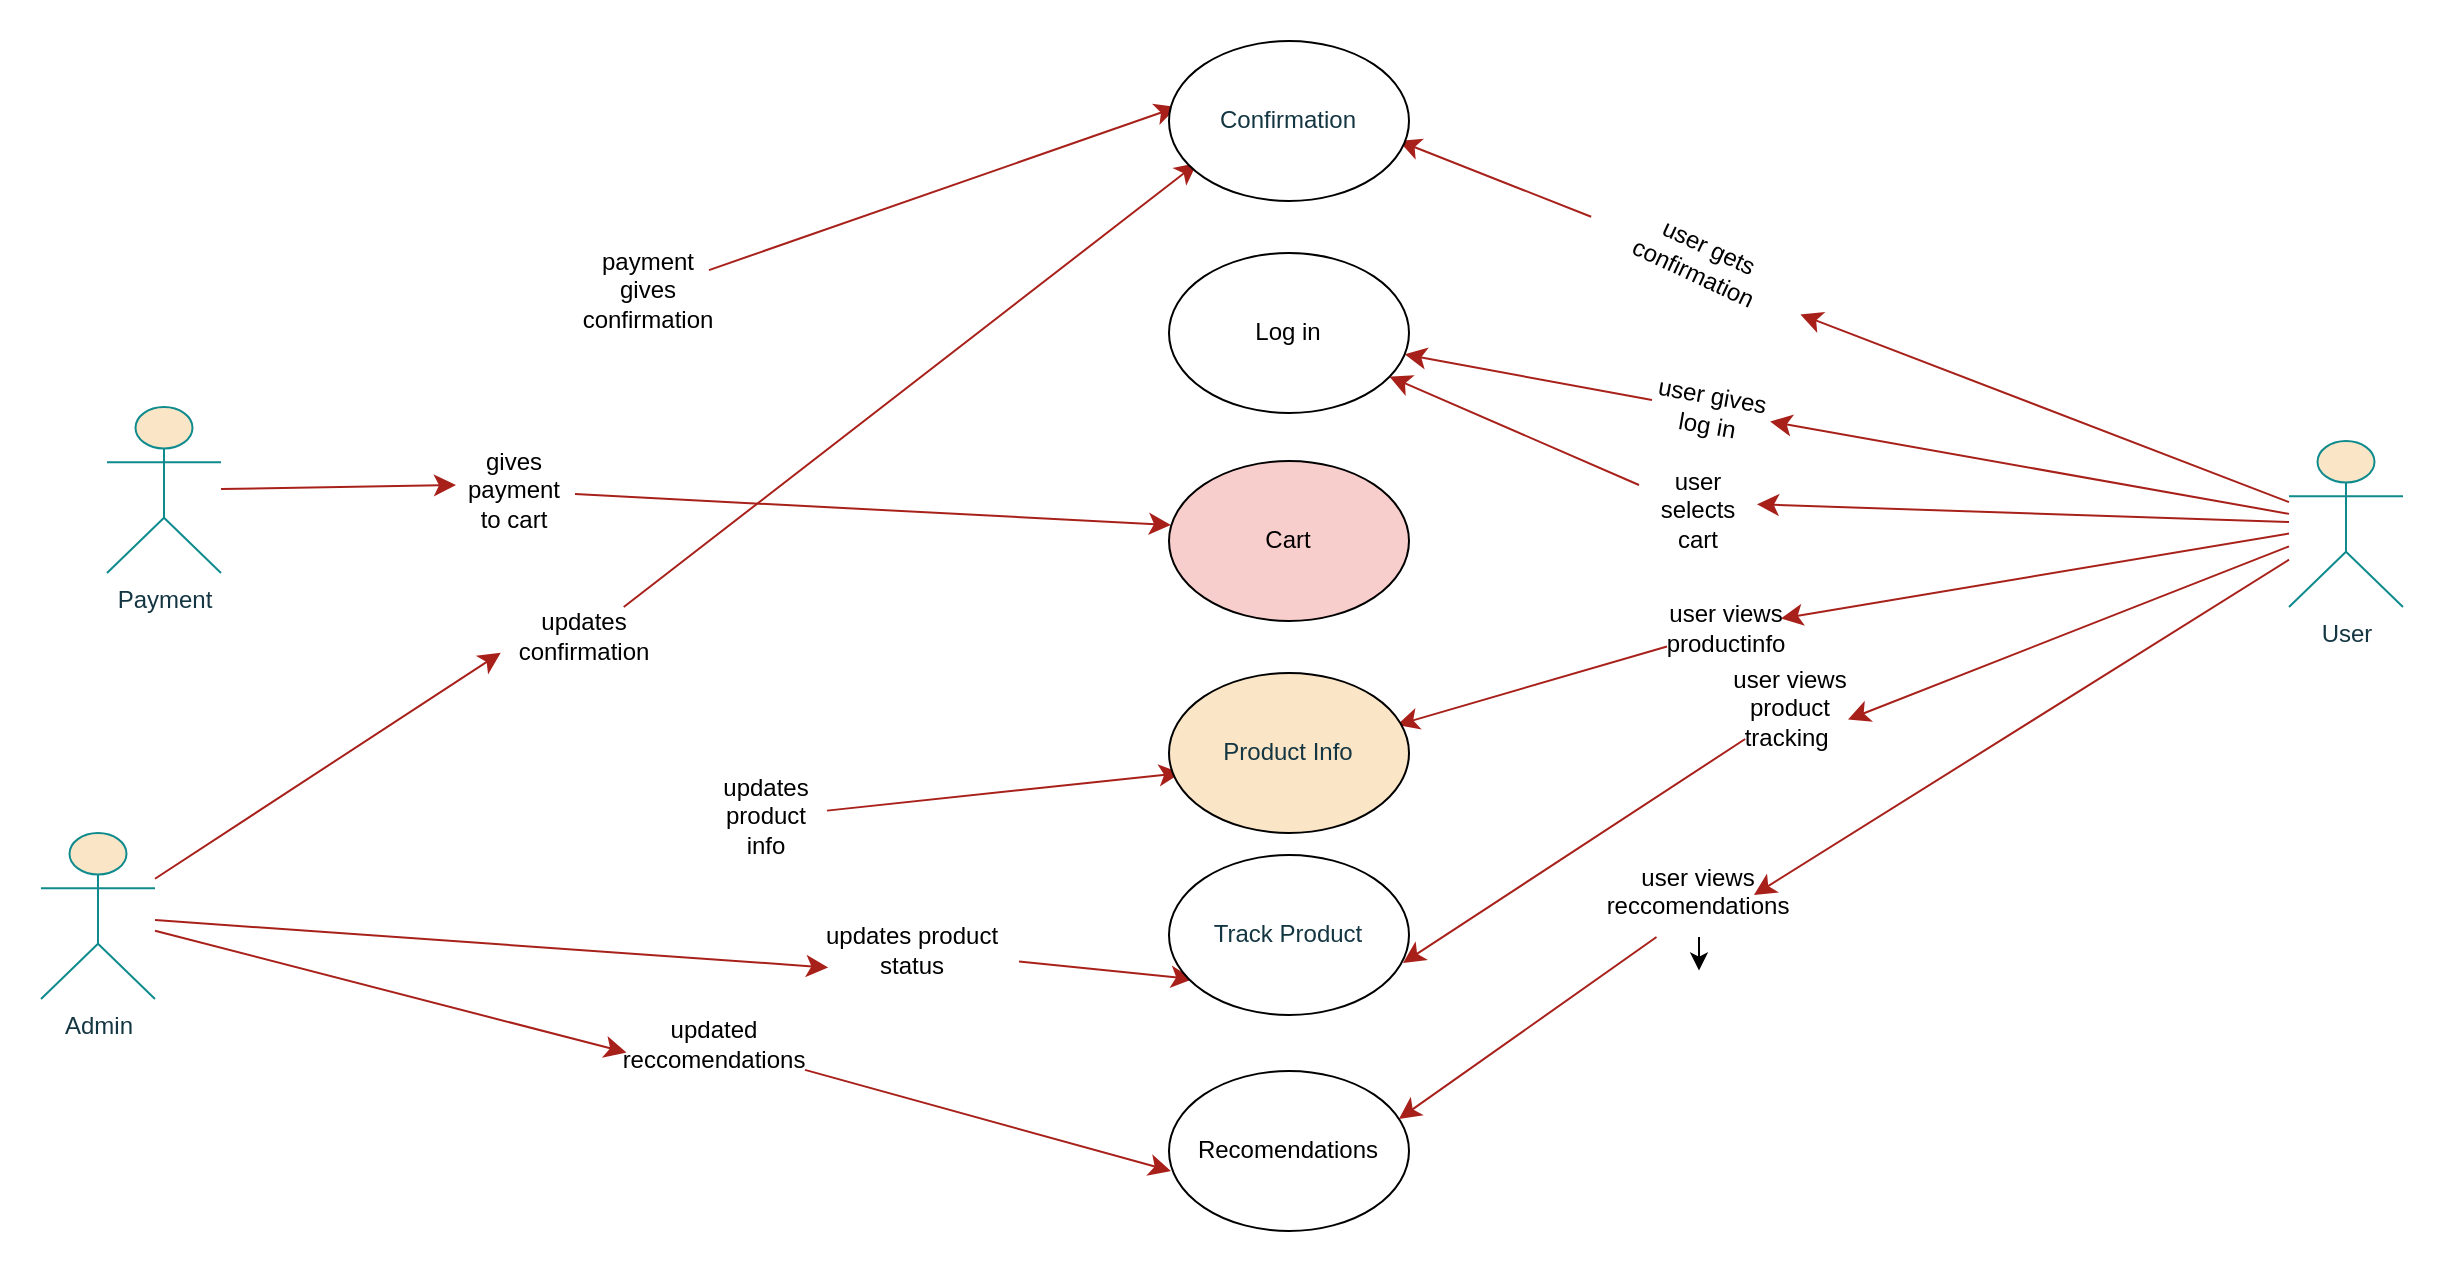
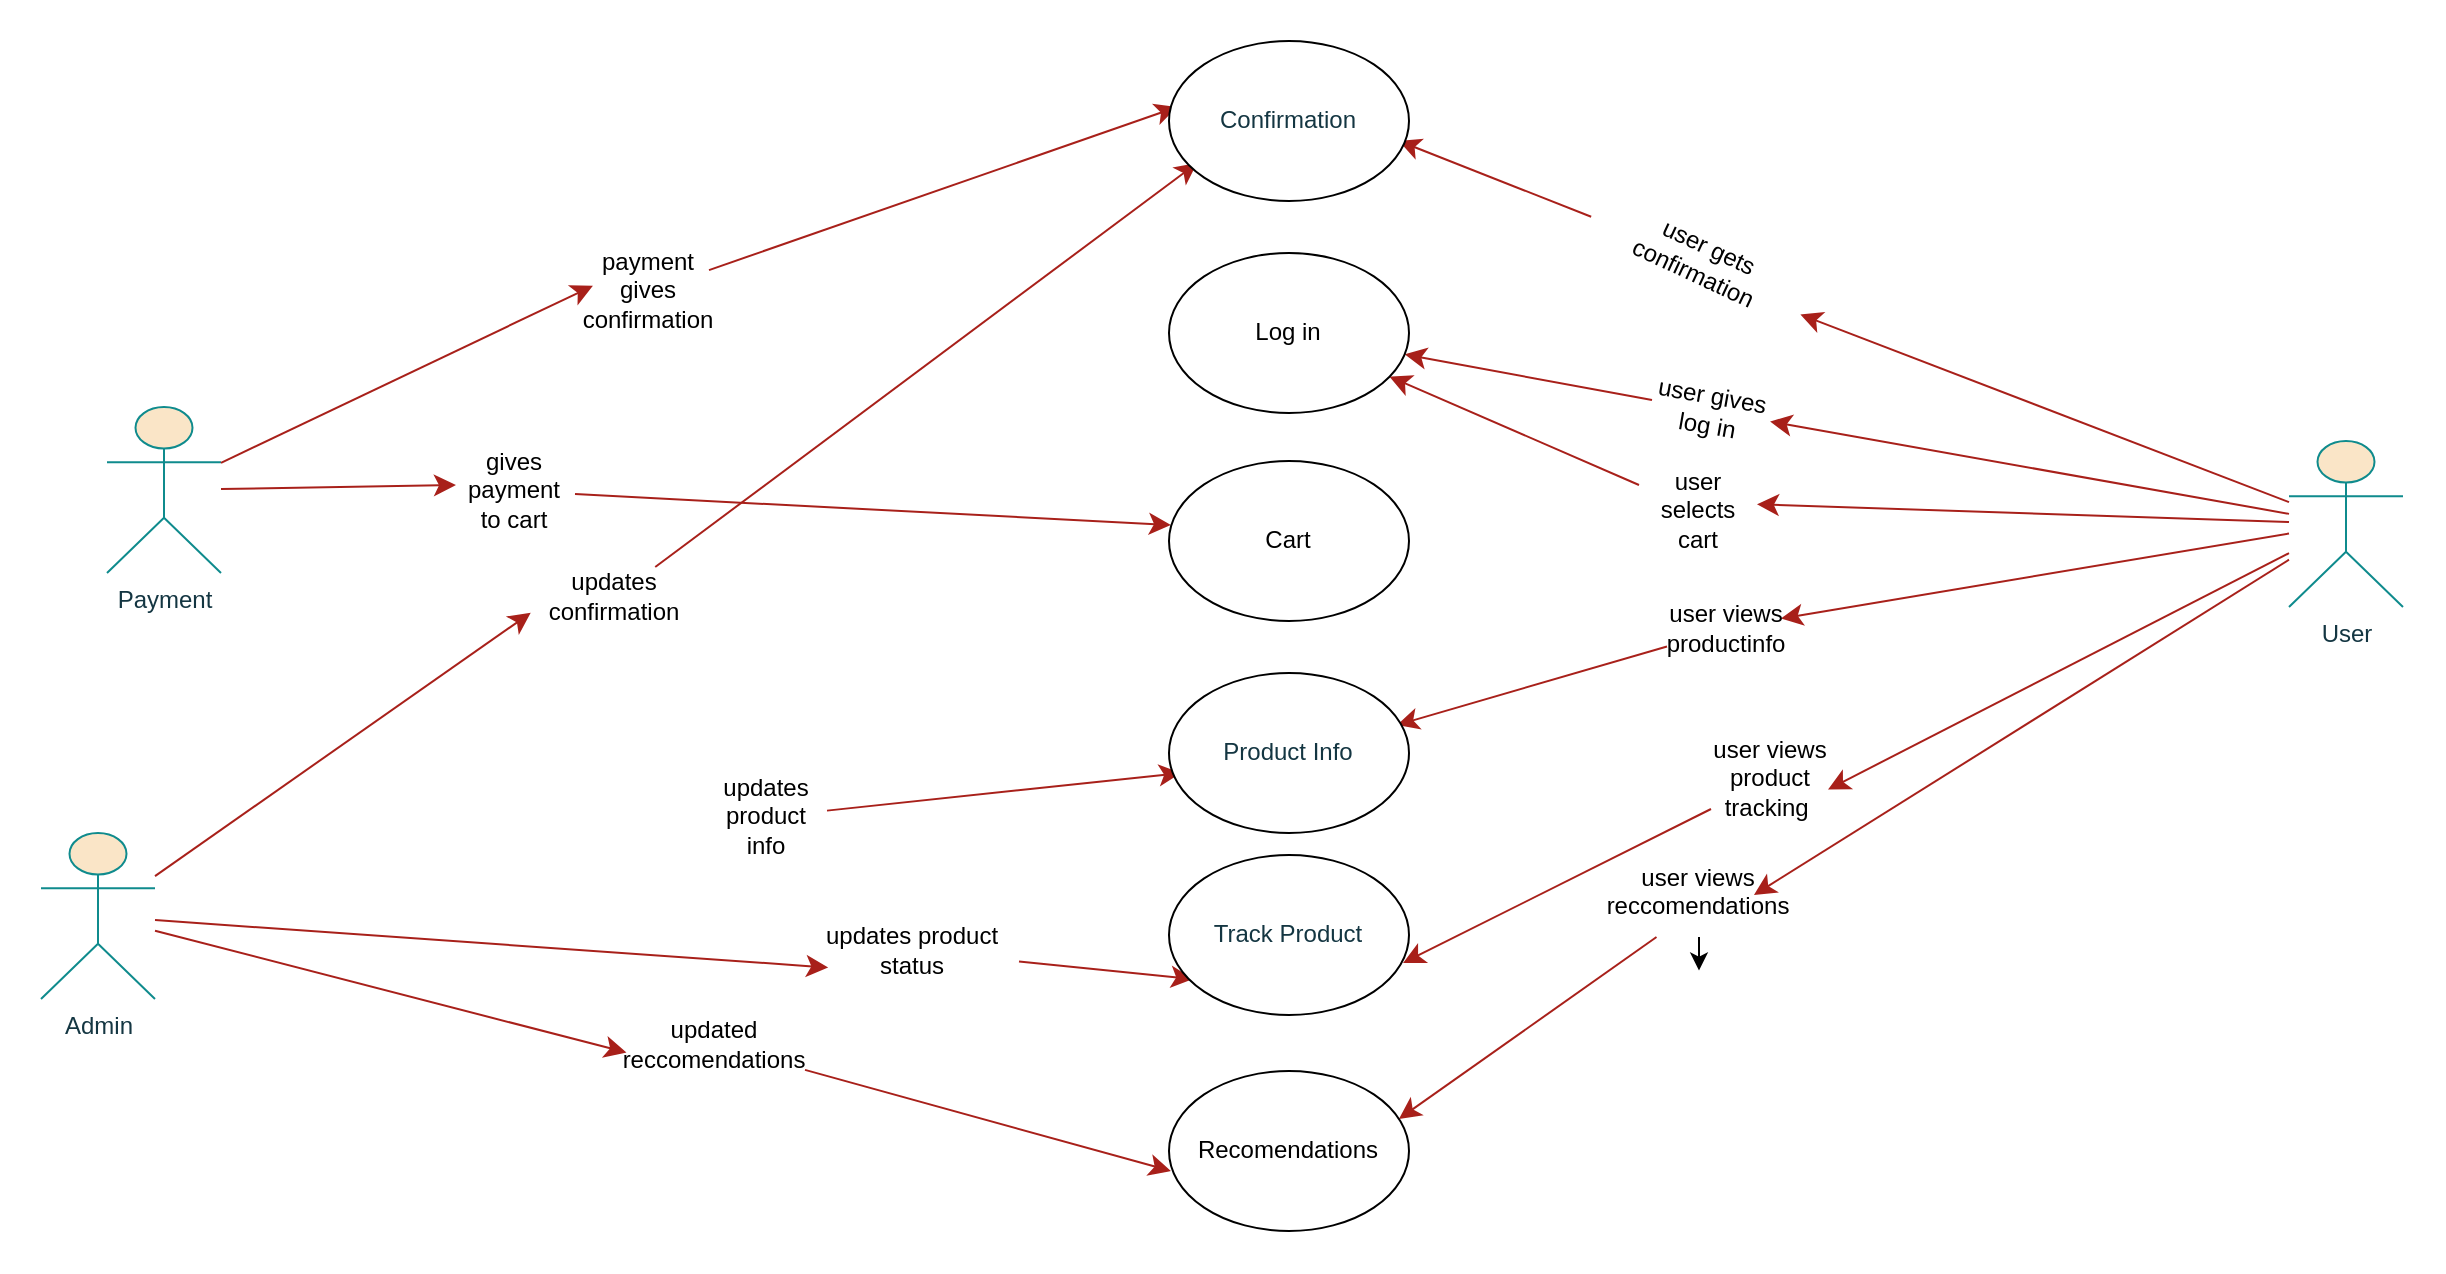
+ <mxCell id="45" value="" style="edgeStyle=none;curved=1;rounded=0;orthogonalLoop=1;jettySize=auto;html=1;fontSize=12;startSize=8;endSize=8;labelBackgroundColor=none;strokeColor=#A8201A;fontColor=default;entryX=0.033;entryY=0.413;entryDx=0;entryDy=0;entryPerimeter=0;" edge="1" parent="1" source="10" target="46"><mxGeometry relative="1" as="geometry"><mxPoint x="588" y="53" as="targetPoint" /><mxPoint x="110" y="234" as="sourcePoint" /></mxGeometry></mxCell>
- <mxCell id="19" value="Cart" style="ellipse;whiteSpace=wrap;html=1;fillColor=#f8cecc;" parent="1" vertex="1"><mxGeometry x="584" y="230" width="120" height="80" as="geometry" /></mxCell>
+ <mxCell id="19" value="Cart" style="ellipse;whiteSpace=wrap;html=1;" parent="1" vertex="1"><mxGeometry x="584" y="230" width="120" height="80" as="geometry" /></mxCell>
- <mxCell id="42" value="updates confirmation" style="text;html=1;align=center;verticalAlign=middle;whiteSpace=wrap;rounded=0;" vertex="1" parent="1"><mxGeometry x="237" y="303" width="110" height="30" as="geometry" /></mxCell>
+ <mxCell id="42" value="updates confirmation" style="text;html=1;align=center;verticalAlign=middle;whiteSpace=wrap;rounded=0;" vertex="1" parent="1"><mxGeometry x="252" y="283" width="110" height="30" as="geometry" /></mxCell>
- <mxCell id="32" value="user views product tracking&amp;nbsp;" style="text;html=1;align=center;verticalAlign=middle;whiteSpace=wrap;rounded=0;" vertex="1" parent="1"><mxGeometry x="865" y="339" width="60" height="30" as="geometry" /></mxCell>
+ <mxCell id="32" value="user views product tracking&amp;nbsp;" style="text;html=1;align=center;verticalAlign=middle;whiteSpace=wrap;rounded=0;" vertex="1" parent="1"><mxGeometry x="855" y="374" width="60" height="30" as="geometry" /></mxCell>
- <mxCell id="20" value="&lt;span style=&quot;color: rgb(20, 54, 66);&quot;&gt;Product Info&lt;/span&gt;" style="ellipse;whiteSpace=wrap;html=1;fillColor=#fae5c7;" parent="1" vertex="1"><mxGeometry x="584" y="336" width="120" height="80" as="geometry" /></mxCell>
+ <mxCell id="20" value="&lt;span style=&quot;color: rgb(20, 54, 66);&quot;&gt;Product Info&lt;/span&gt;" style="ellipse;whiteSpace=wrap;html=1;" parent="1" vertex="1"><mxGeometry x="584" y="336" width="120" height="80" as="geometry" /></mxCell>
